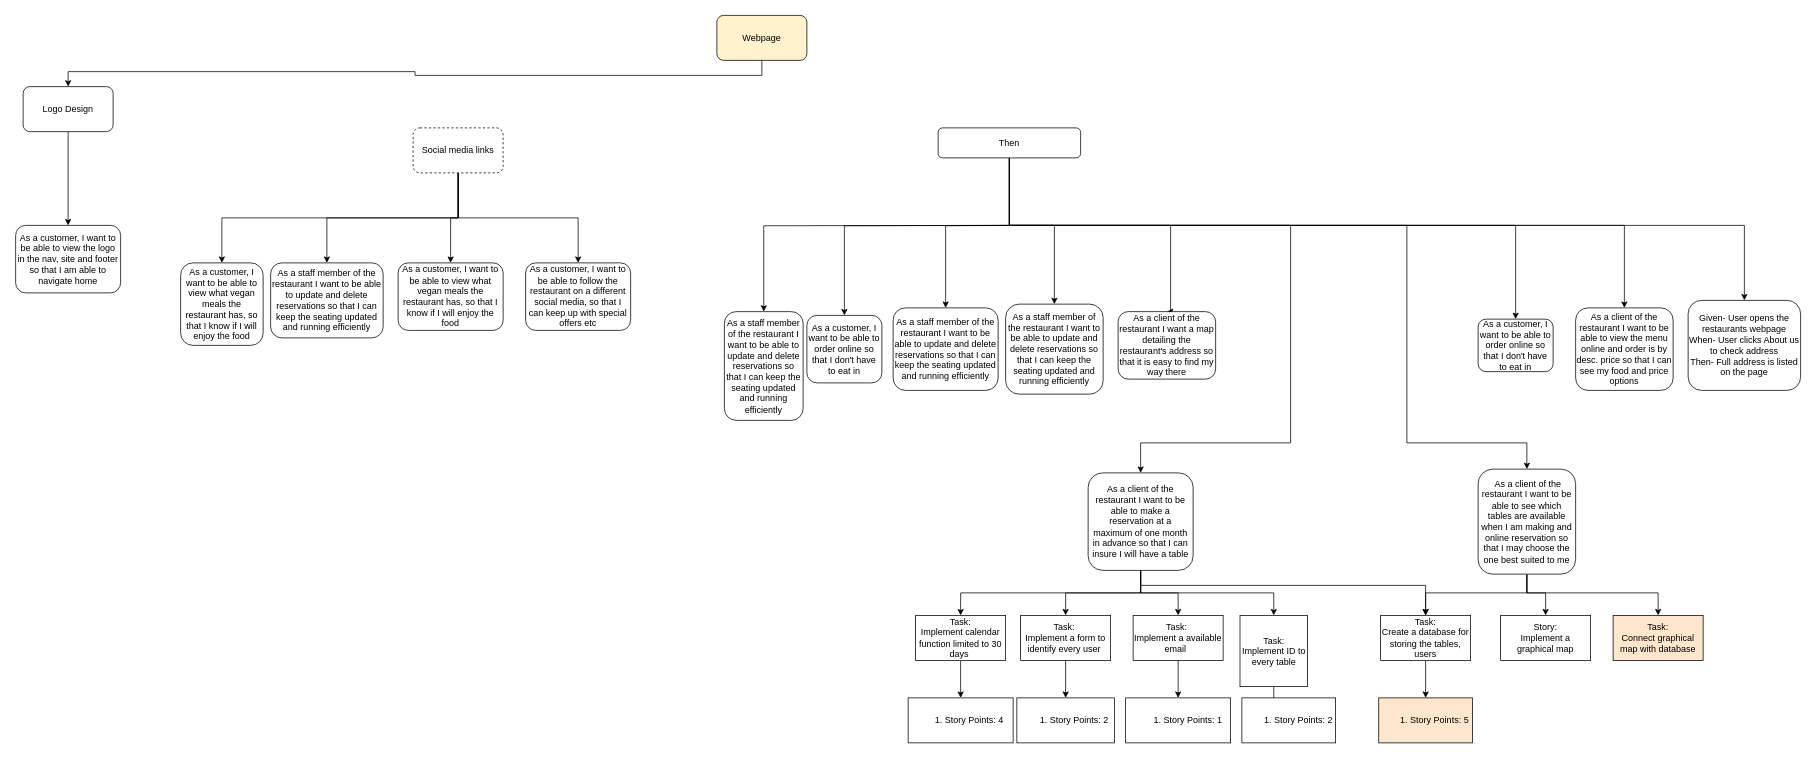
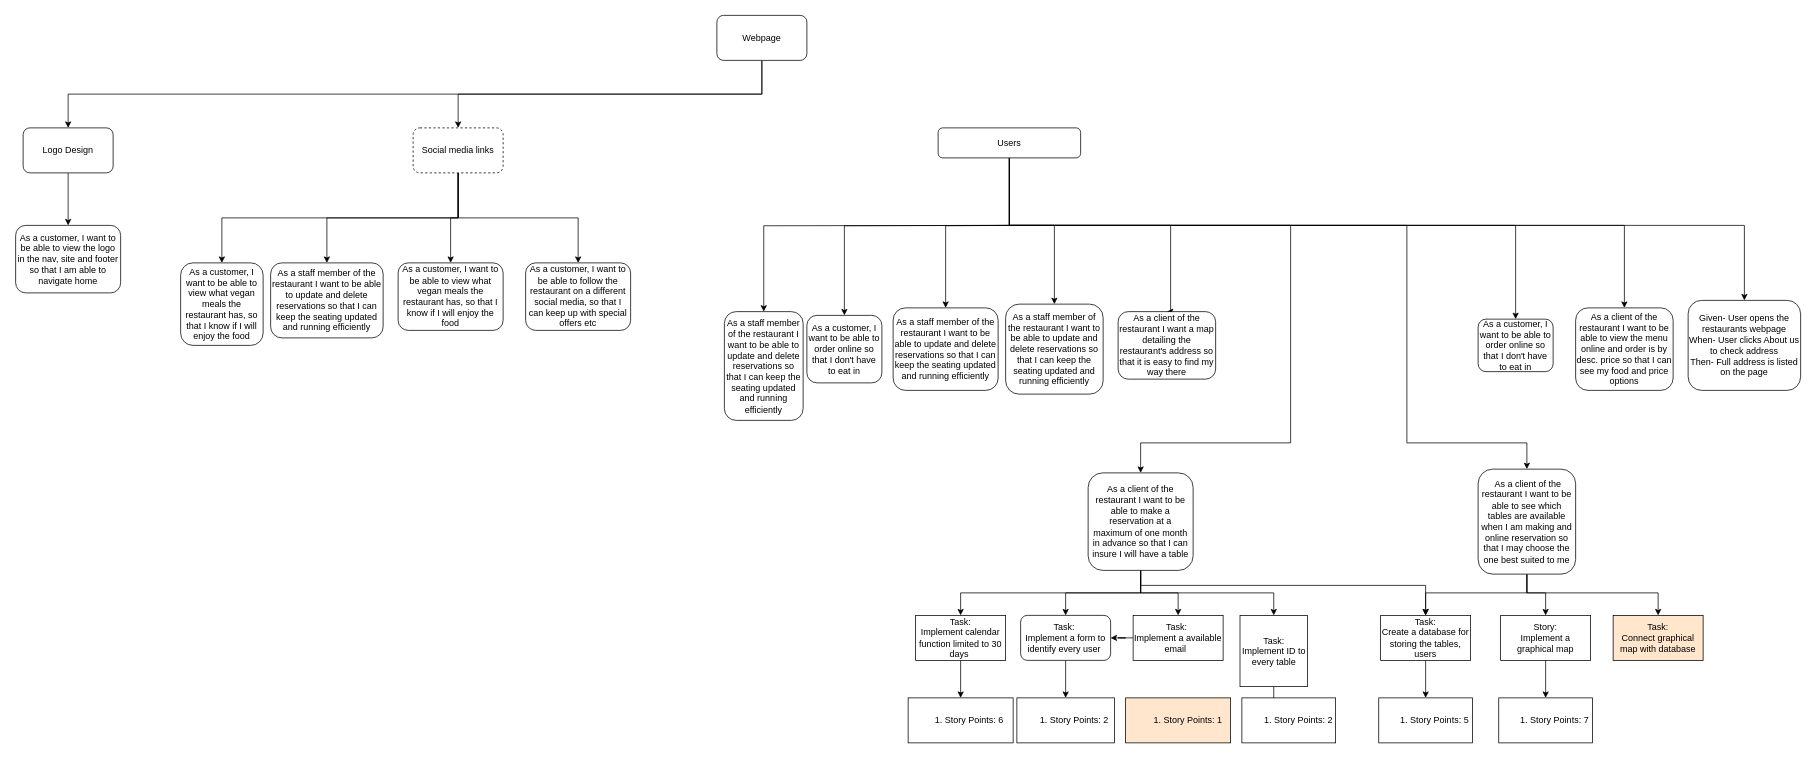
- <mxCell id="6" value="Webpage" style="rounded=1;whiteSpace=wrap;html=1;fillColor=#fff2cc;" parent="1" vertex="1"><mxGeometry x="955" y="20" width="120" height="60" as="geometry" /></mxCell>
+ <mxCell id="6" value="Webpage" style="rounded=1;whiteSpace=wrap;html=1;" parent="1" vertex="1"><mxGeometry x="955" y="20" width="120" height="60" as="geometry" /></mxCell>
- <mxCell id="3" value="Logo Design" style="rounded=1;whiteSpace=wrap;html=1;" parent="1" vertex="1"><mxGeometry x="30" y="115" width="120" height="60" as="geometry" /></mxCell>
+ <mxCell id="3" value="Logo Design" style="rounded=1;whiteSpace=wrap;html=1;" parent="1" vertex="1"><mxGeometry x="30" y="170" width="120" height="60" as="geometry" /></mxCell>
+ <mxCell id="5" style="edgeStyle=orthogonalEdgeStyle;rounded=0;orthogonalLoop=1;jettySize=auto;html=1;exitX=0.5;exitY=1;exitDx=0;exitDy=0;entryX=0.5;entryY=0;entryDx=0;entryDy=0;" parent="1" source="6" target="11" edge="1"><mxGeometry relative="1" as="geometry" /></mxCell>
- <mxCell id="21" value="&lt;p&gt;Then&lt;/p&gt;" style="rounded=1;whiteSpace=wrap;html=1;" parent="1" vertex="1"><mxGeometry x="1250" y="170" width="190" height="40" as="geometry" /></mxCell>
+ <mxCell id="21" value="&lt;p&gt;Users&lt;/p&gt;" style="rounded=1;whiteSpace=wrap;html=1;" parent="1" vertex="1"><mxGeometry x="1250" y="170" width="190" height="40" as="geometry" /></mxCell>
- <mxCell id="48" value="Task:&amp;nbsp;&lt;br&gt;Implement a form to identify every user&amp;nbsp;" style="rounded=0;whiteSpace=wrap;html=1;" vertex="1" parent="1"><mxGeometry x="1360" y="820" width="120" height="60" as="geometry" /></mxCell>
+ <mxCell id="48" value="Task:&amp;nbsp;&lt;br&gt;Implement a form to identify every user&amp;nbsp;" style="whiteSpace=wrap;html=1;rounded=1;" vertex="1" parent="1"><mxGeometry x="1360" y="820" width="120" height="60" as="geometry" /></mxCell>
+ <mxCell id="58" style="edgeStyle=orthogonalEdgeStyle;rounded=0;orthogonalLoop=1;jettySize=auto;html=1;exitX=0.5;exitY=1;exitDx=0;exitDy=0;entryX=0.5;entryY=0;entryDx=0;entryDy=0;" edge="1" parent="1" source="59" target="64"><mxGeometry relative="1" as="geometry" /></mxCell>
- <mxCell id="50" value="" style="edgeStyle=orthogonalEdgeStyle;rounded=0;orthogonalLoop=1;jettySize=auto;html=1;" edge="1" parent="1" source="51" target="56"><mxGeometry relative="1" as="geometry" /></mxCell>
+ <mxCell id="50" value="" style="edgeStyle=orthogonalEdgeStyle;rounded=0;orthogonalLoop=1;jettySize=auto;html=1;" edge="1" parent="1" source="51" target="48"><mxGeometry relative="1" as="geometry" /></mxCell>
- <mxCell id="54" value="&lt;ol&gt;&lt;li&gt;Story Points: 4&amp;nbsp;&lt;/li&gt;&lt;/ol&gt;" style="whiteSpace=wrap;html=1;rounded=0;" vertex="1" parent="1"><mxGeometry x="1210" y="930" width="140" height="60" as="geometry" /></mxCell>
+ <mxCell id="54" value="&lt;ol&gt;&lt;li&gt;Story Points: 6&amp;nbsp;&lt;/li&gt;&lt;/ol&gt;" style="whiteSpace=wrap;html=1;rounded=0;" vertex="1" parent="1"><mxGeometry x="1210" y="930" width="140" height="60" as="geometry" /></mxCell>
- <mxCell id="56" value="&lt;ol&gt;&lt;li&gt;Story Points: 1&lt;/li&gt;&lt;/ol&gt;" style="whiteSpace=wrap;html=1;rounded=0;" vertex="1" parent="1"><mxGeometry x="1500" y="930" width="140" height="60" as="geometry" /></mxCell>
+ <mxCell id="56" value="&lt;ol&gt;&lt;li&gt;Story Points: 1&lt;/li&gt;&lt;/ol&gt;" style="whiteSpace=wrap;html=1;rounded=0;fillColor=#ffe6cc;" vertex="1" parent="1"><mxGeometry x="1500" y="930" width="140" height="60" as="geometry" /></mxCell>
- <mxCell id="63" value="&lt;ol&gt;&lt;li&gt;Story Points: 5&amp;nbsp;&lt;/li&gt;&lt;/ol&gt;" style="whiteSpace=wrap;html=1;rounded=0;fillColor=#ffe6cc;" vertex="1" parent="1"><mxGeometry x="1837.5" y="930" width="125" height="60" as="geometry" /></mxCell>
+ <mxCell id="63" value="&lt;ol&gt;&lt;li&gt;Story Points: 5&amp;nbsp;&lt;/li&gt;&lt;/ol&gt;" style="whiteSpace=wrap;html=1;rounded=0;" vertex="1" parent="1"><mxGeometry x="1837.5" y="930" width="125" height="60" as="geometry" /></mxCell>
+ <mxCell id="64" value="&lt;ol&gt;&lt;li&gt;Story Points: 7&amp;nbsp;&lt;/li&gt;&lt;/ol&gt;" style="whiteSpace=wrap;html=1;rounded=0;" vertex="1" parent="1"><mxGeometry x="1997.5" y="930" width="125" height="60" as="geometry" /></mxCell>
